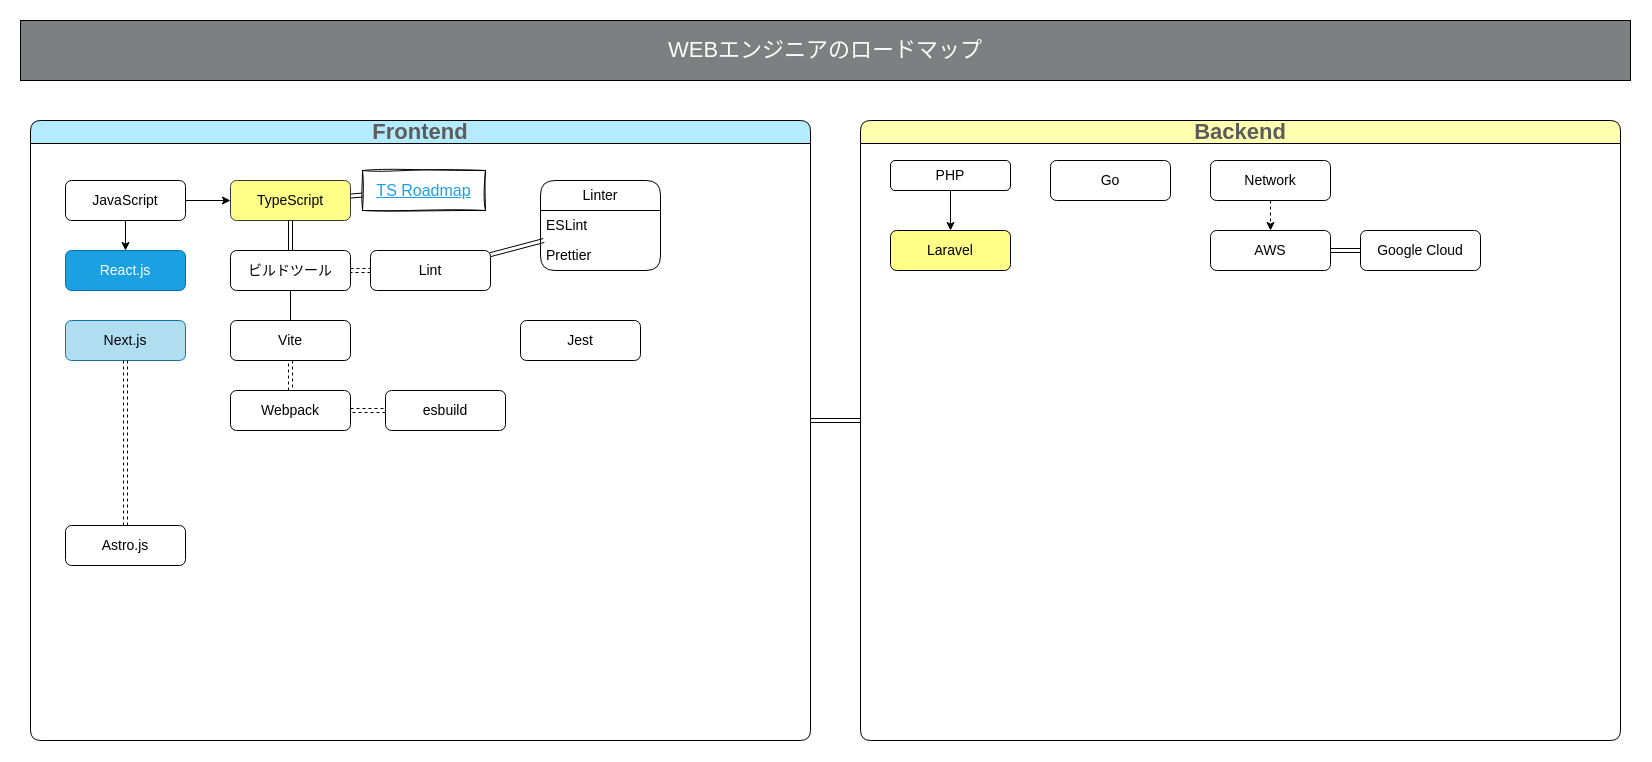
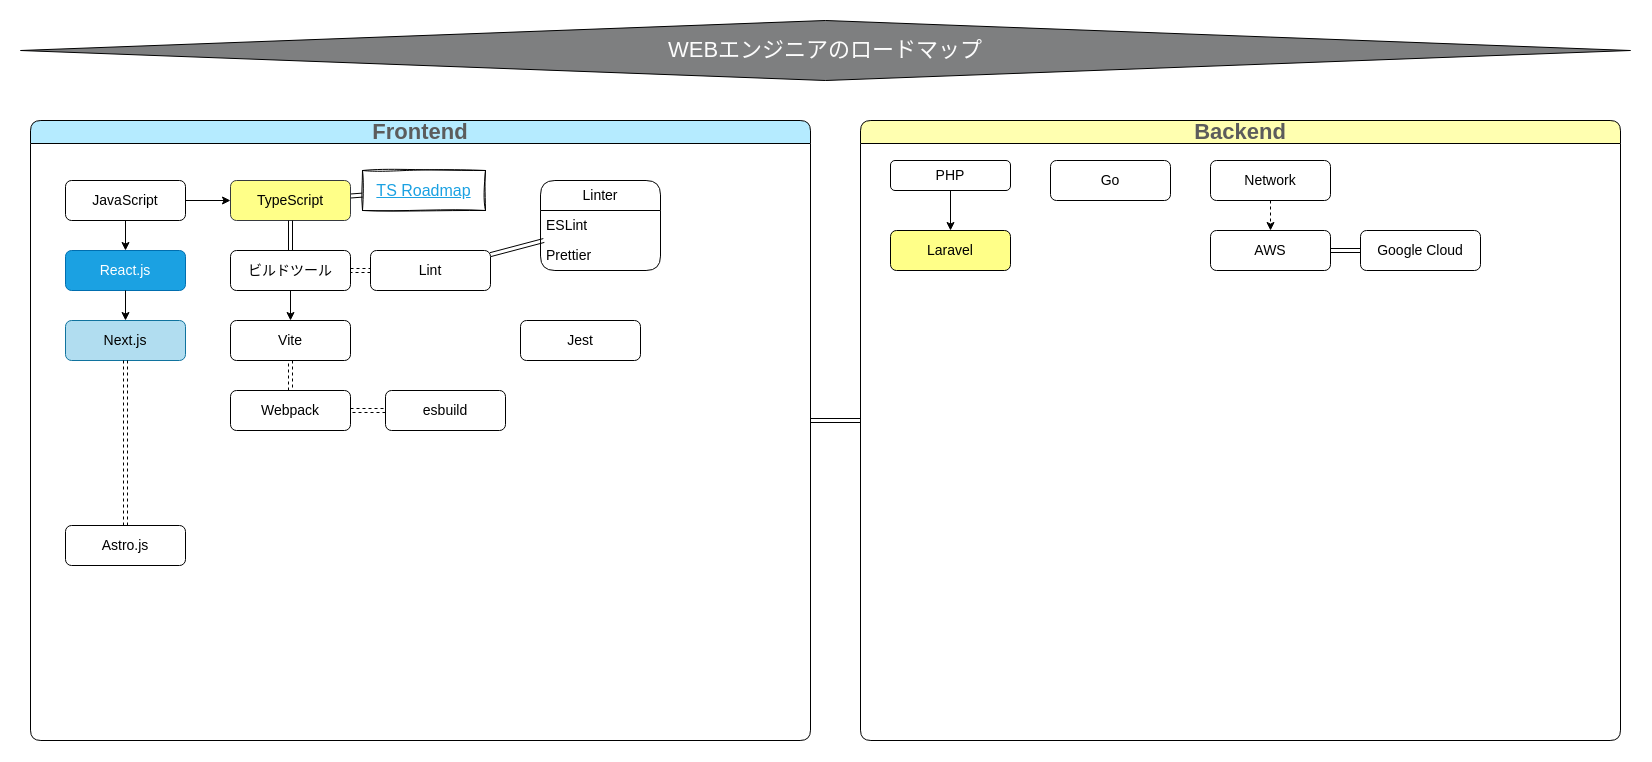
- <mxCell id="2" value="WEBエンジニアのロードマップ" style="rounded=0;whiteSpace=wrap;html=1;fontSize=22;fillColor=#7E7F80;fontColor=#FCFCFC;" parent="1" vertex="1"><mxGeometry x="20" y="20" width="1610" height="60" as="geometry" /></mxCell>
+ <mxCell id="2" value="WEBエンジニアのロードマップ" style="rhombus;whiteSpace=wrap;html=1;fontSize=22;fillColor=#7E7F80;fontColor=#FCFCFC;" parent="1" vertex="1"><mxGeometry x="20" y="20" width="1610" height="60" as="geometry" /></mxCell>
+ <mxCell id="18" value="" style="edgeStyle=none;html=1;fontSize=14;" parent="13" source="15" target="17" edge="1"><mxGeometry relative="1" as="geometry" /></mxCell>
- <mxCell id="27" value="" style="edgeStyle=none;html=1;fontSize=14;strokeColor=default;endArrow=none;" parent="13" source="25" target="26" edge="1"><mxGeometry relative="1" as="geometry" /></mxCell>
+ <mxCell id="27" value="" style="edgeStyle=none;html=1;fontSize=14;strokeColor=default;" parent="13" source="25" target="26" edge="1"><mxGeometry relative="1" as="geometry" /></mxCell>
